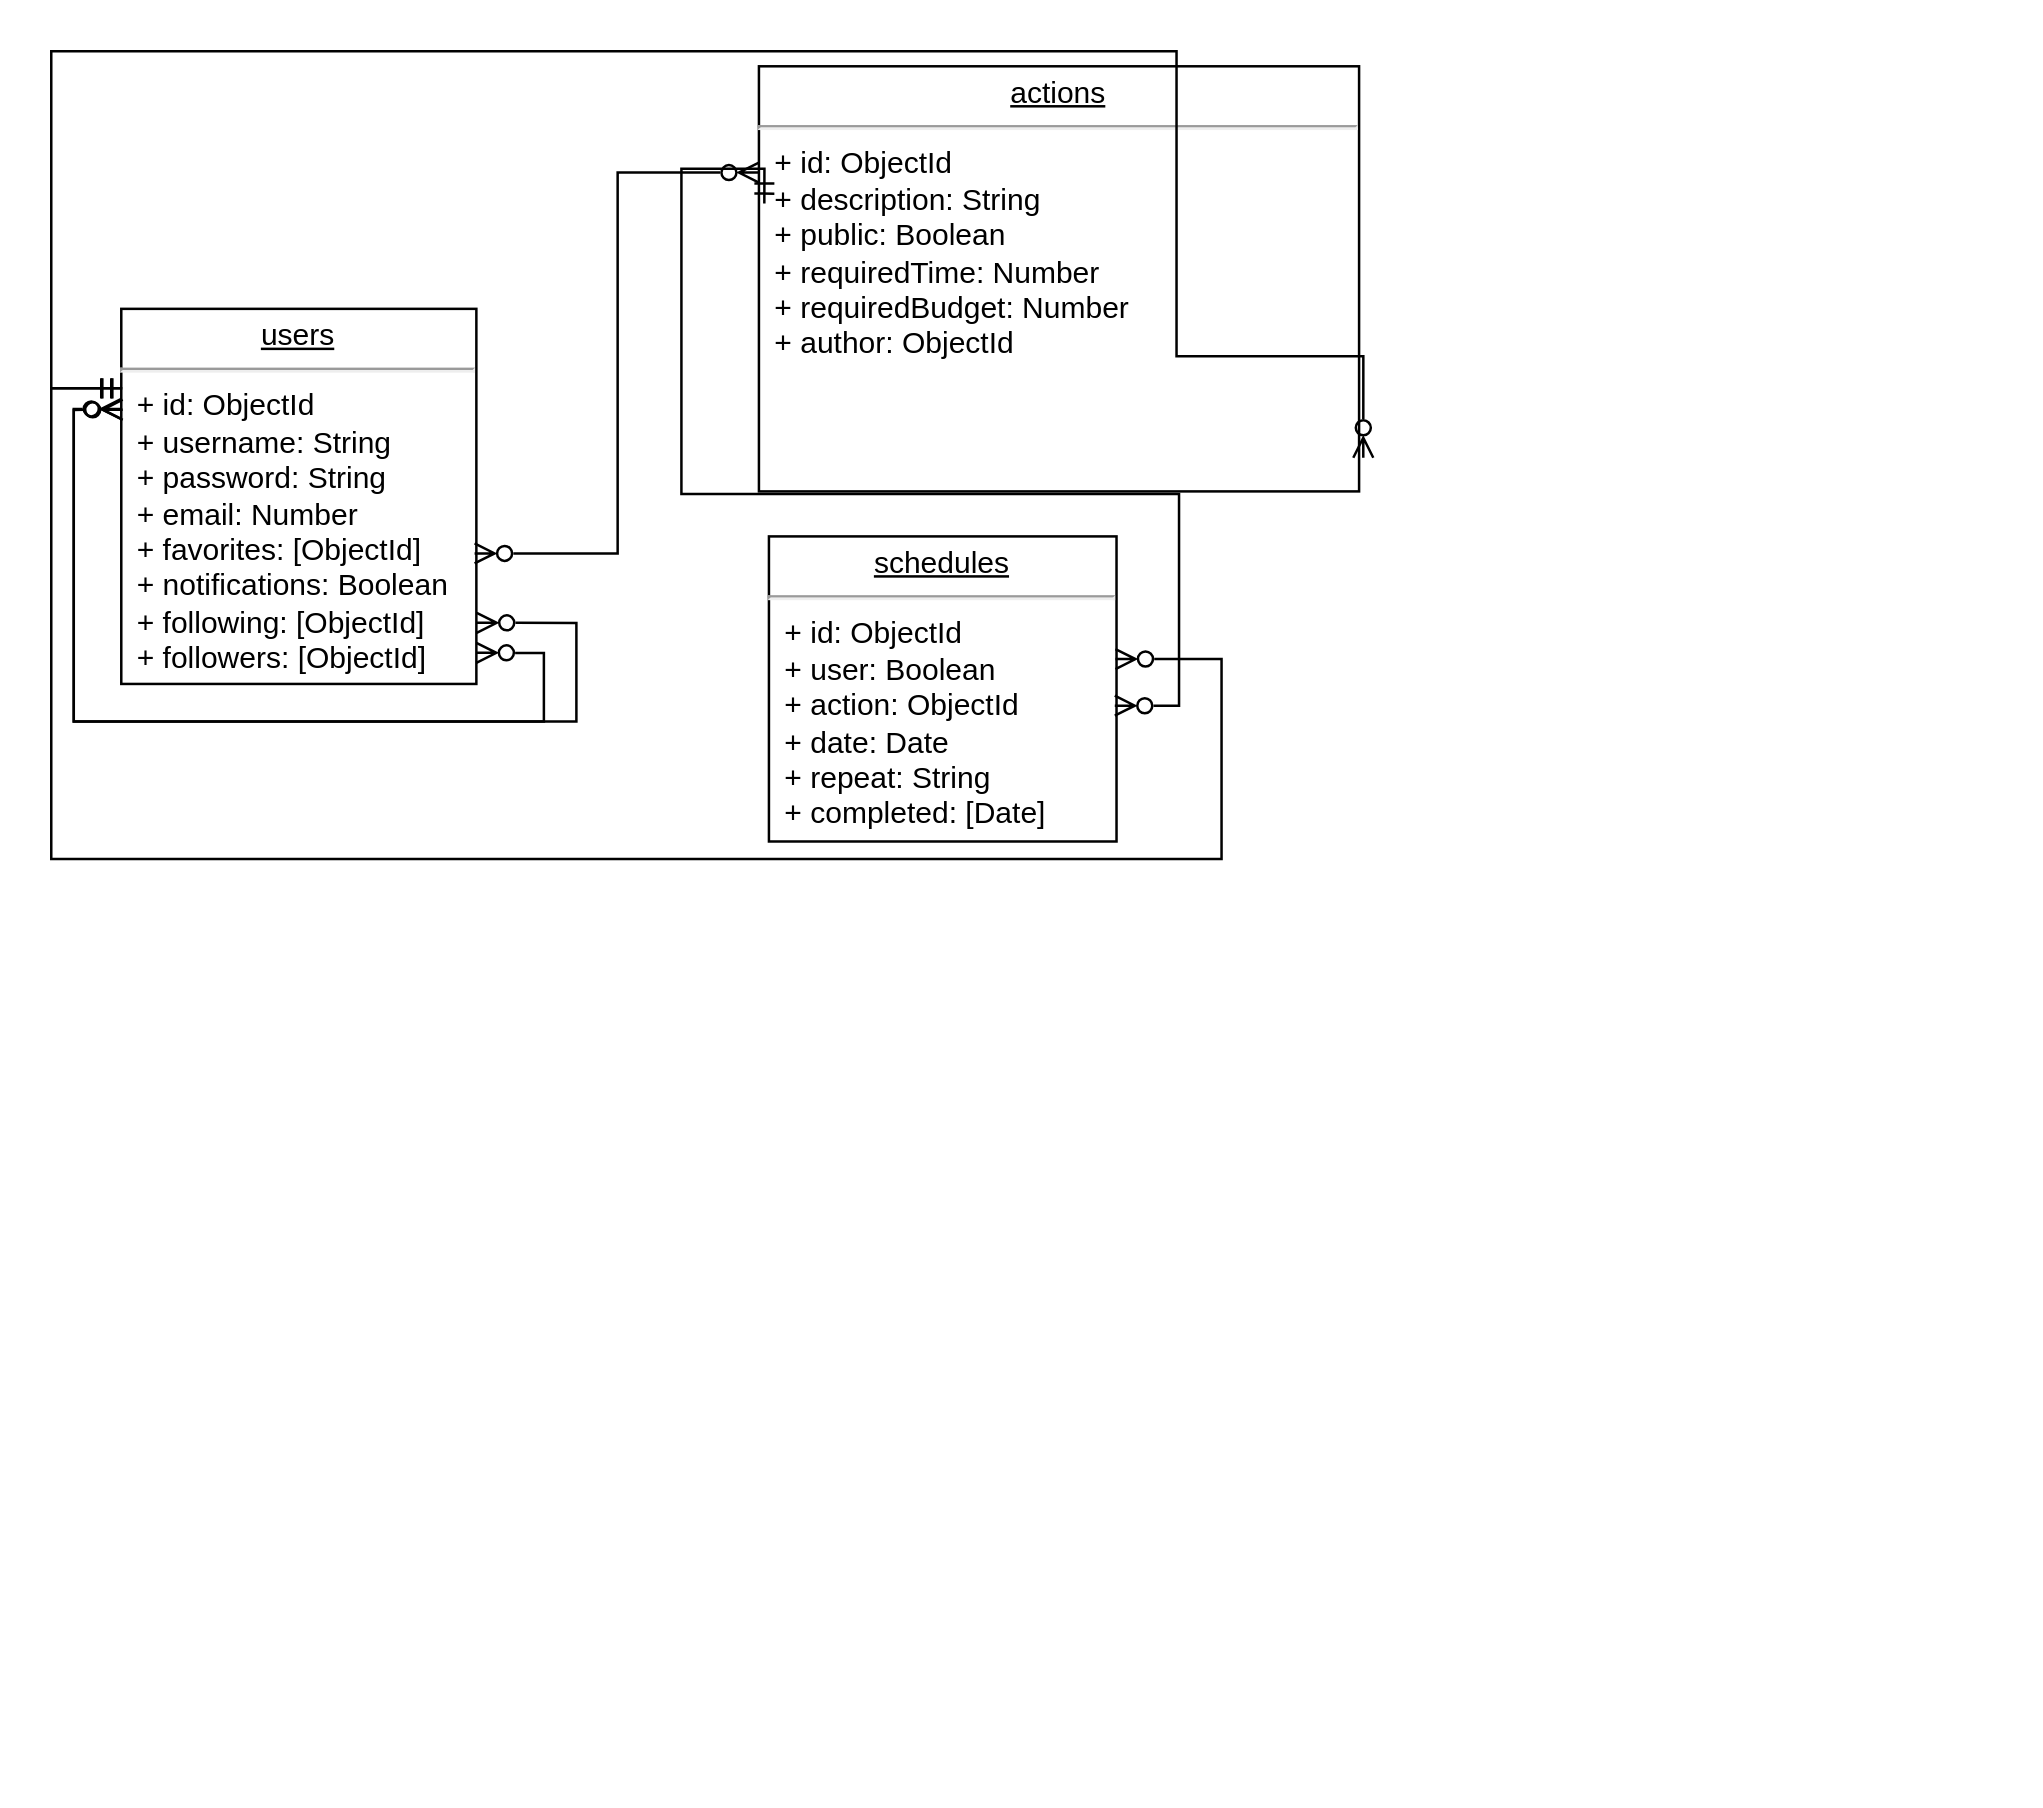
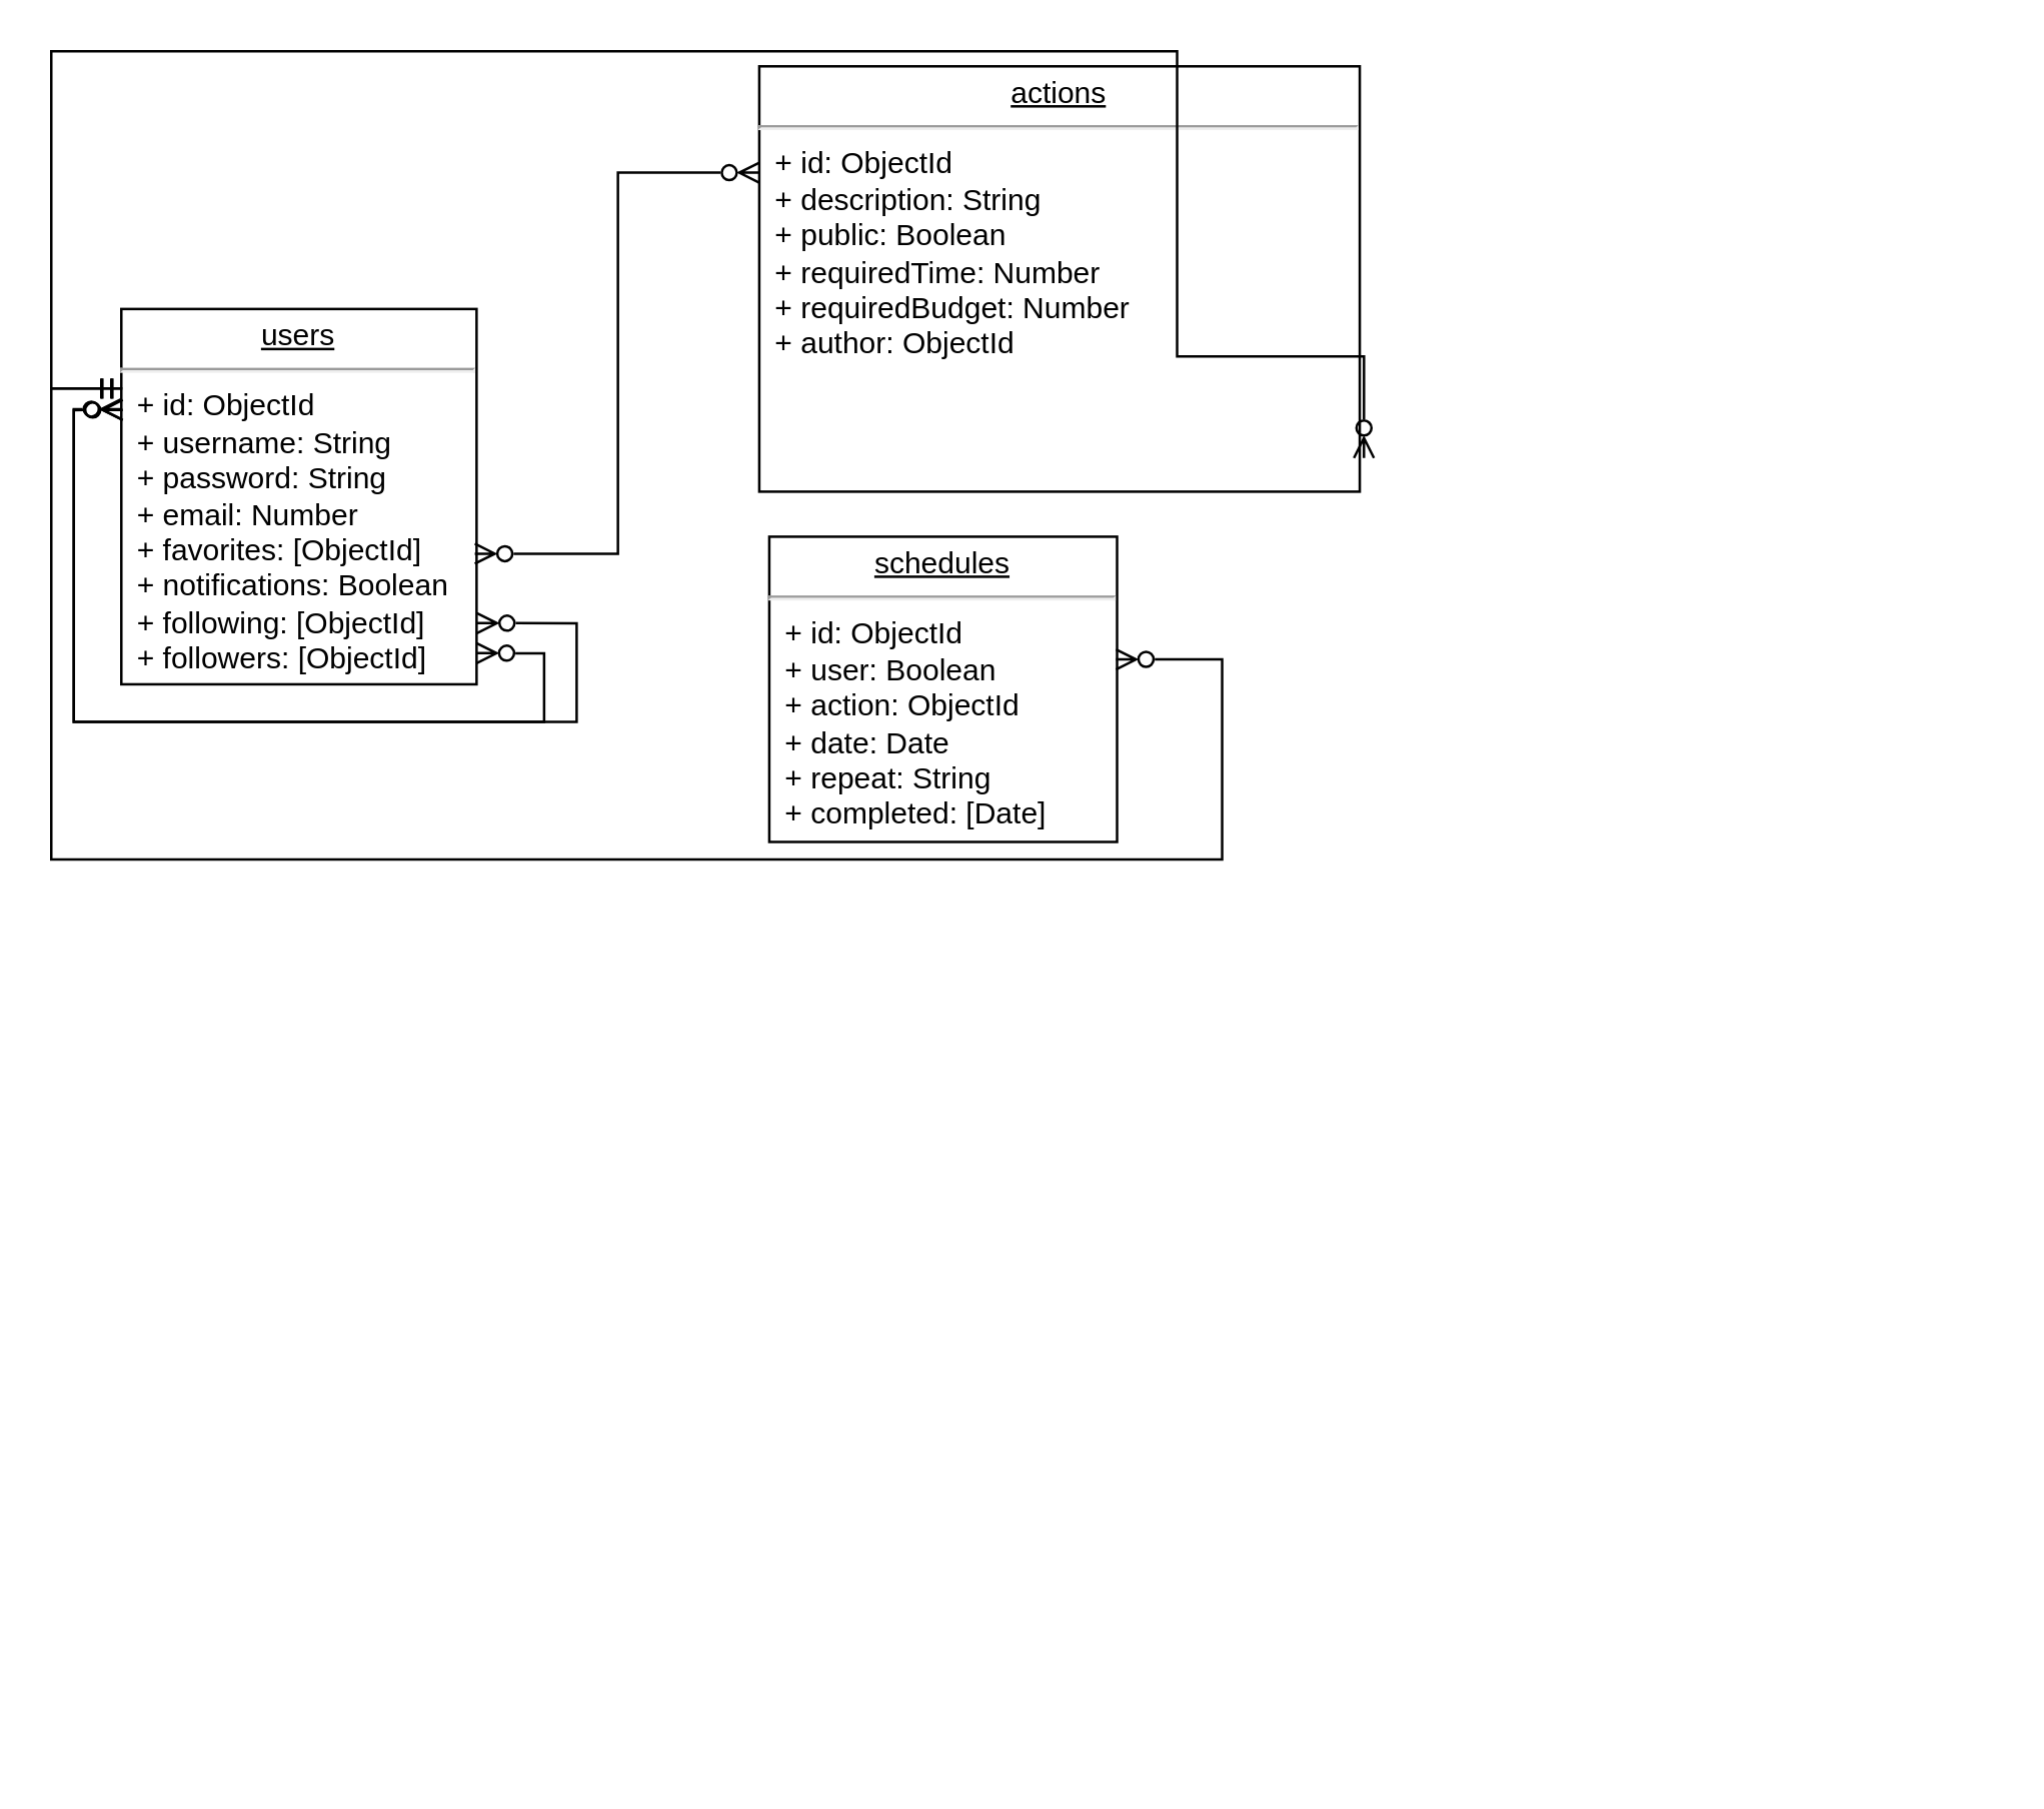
- <mxCell id="23" value="" style="edgeStyle=orthogonalEdgeStyle;fontSize=12;html=1;endArrow=ERzeroToMany;rounded=0;endFill=0;startArrow=ERmandOne;startFill=0;exitX=0.009;exitY=0.323;exitDx=0;exitDy=0;exitPerimeter=0;entryX=0.995;entryY=0.555;entryDx=0;entryDy=0;entryPerimeter=0;" parent="1" source="18" target="19" edge="1"><mxGeometry width="100" height="100" relative="1" as="geometry"><mxPoint x="304" y="75" as="sourcePoint" /><mxPoint x="471" y="310" as="targetPoint" /><Array as="points"><mxPoint x="272" y="67" /><mxPoint x="272" y="197" /><mxPoint x="471" y="197" /><mxPoint x="471" y="282" /></Array></mxGeometry></mxCell>
